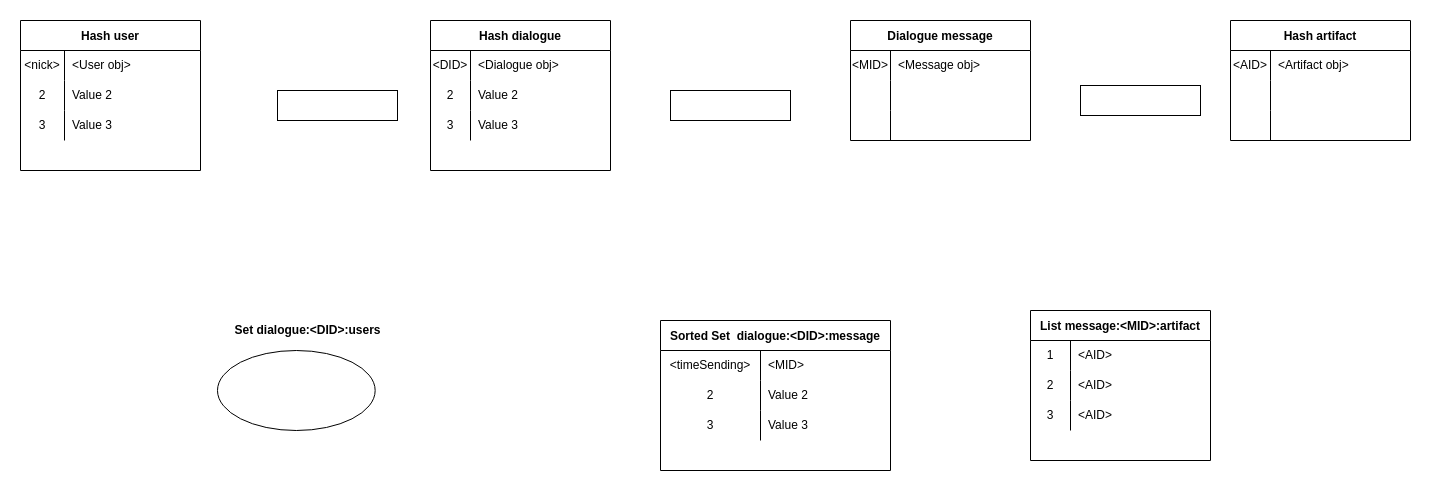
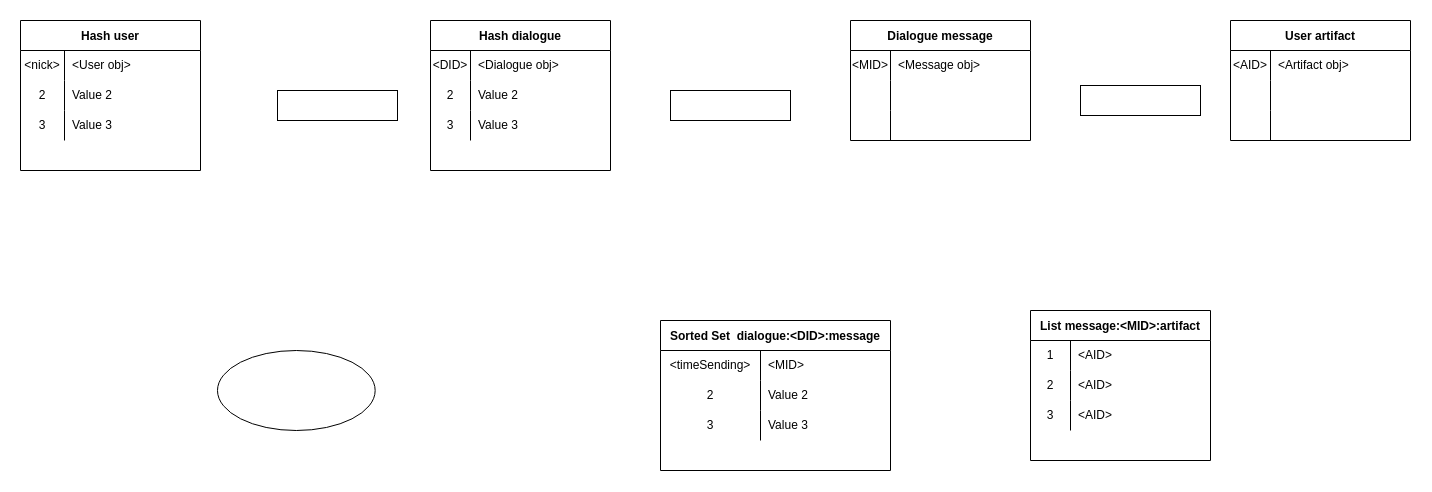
- <mxCell id="42" value="Hash artifact" style="shape=table;startSize=30;container=1;collapsible=0;childLayout=tableLayout;fixedRows=1;rowLines=0;fontStyle=1;" parent="1" vertex="1"><mxGeometry x="1230" y="20" width="180" height="120" as="geometry" /></mxCell>
+ <mxCell id="42" value="User artifact" style="shape=table;startSize=30;container=1;collapsible=0;childLayout=tableLayout;fixedRows=1;rowLines=0;fontStyle=1;" parent="1" vertex="1"><mxGeometry x="1230" y="20" width="180" height="120" as="geometry" /></mxCell>
- <mxCell id="70" value="&lt;b&gt;Set dialogue:&amp;lt;DID&amp;gt;:users&lt;/b&gt;" style="text;html=1;align=center;verticalAlign=middle;resizable=0;points=[];autosize=1;strokeColor=none;fillColor=none;" vertex="1" parent="68"><mxGeometry x="10.001" width="160" height="20" as="geometry" /></mxCell>
